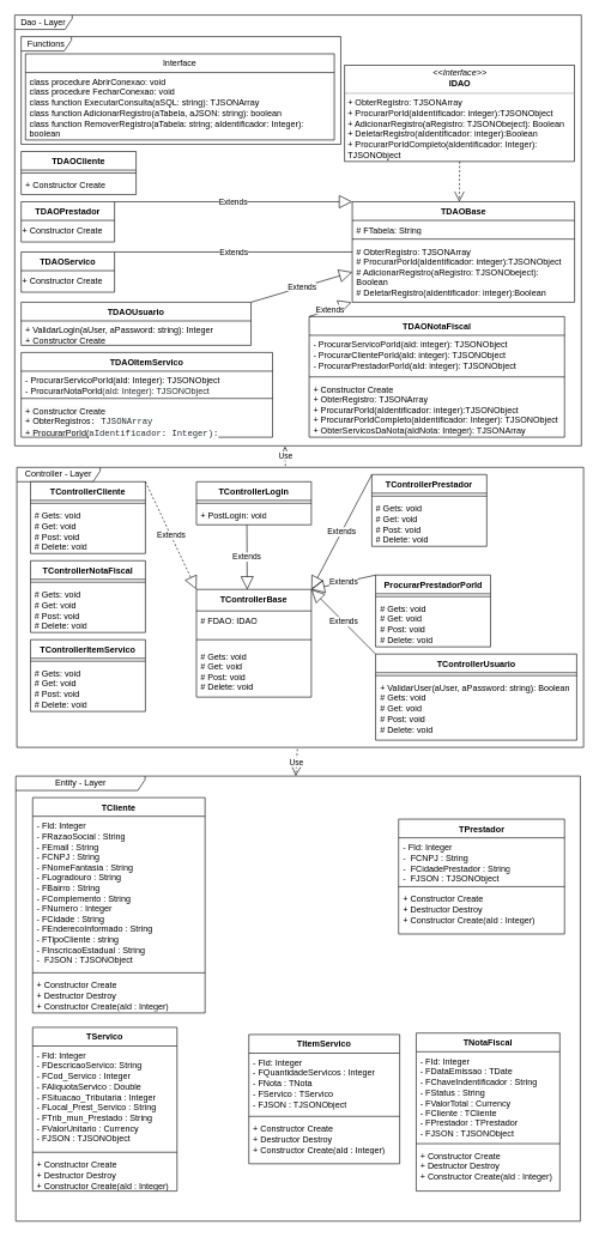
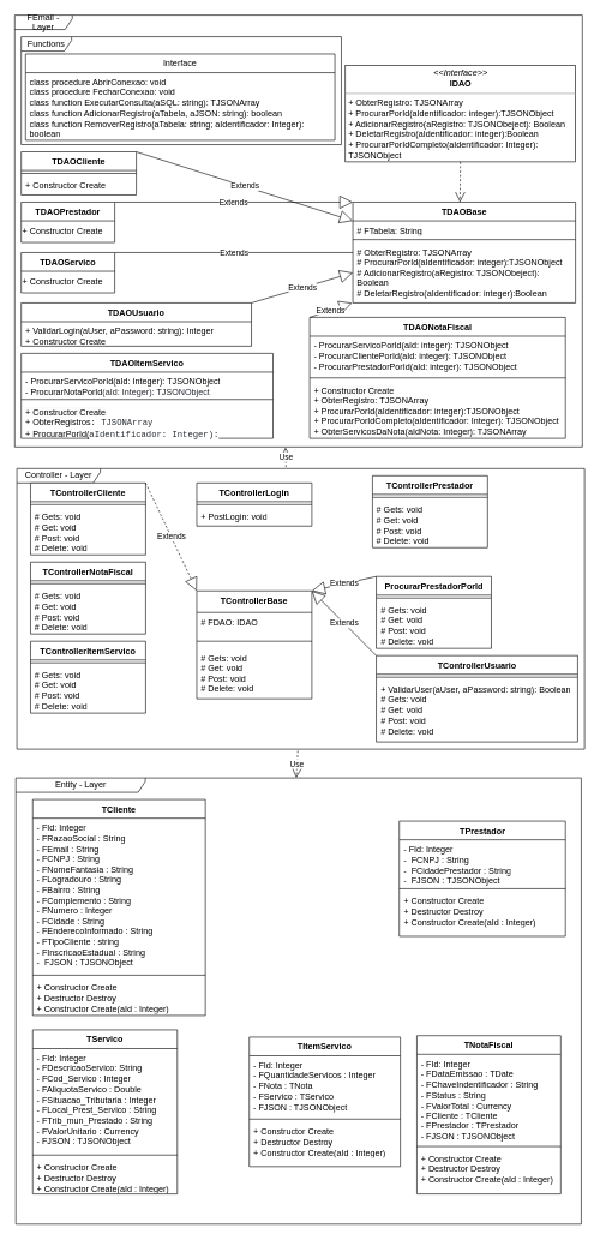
- <mxCell id="2" value="Dao - Layer" style="shape=umlFrame;whiteSpace=wrap;html=1;pointerEvents=0;width=80;height=20;" vertex="1" parent="1"><mxGeometry x="20" y="20" width="789" height="600" as="geometry" /></mxCell>
+ <mxCell id="2" value="FEmail - Layer" style="shape=umlFrame;whiteSpace=wrap;html=1;pointerEvents=0;width=80;height=20;" vertex="1" parent="1"><mxGeometry x="20" y="20" width="789" height="600" as="geometry" /></mxCell>
+ <mxCell id="24" value="Extends" style="endArrow=block;endSize=16;endFill=0;html=1;rounded=0;exitX=1;exitY=0;exitDx=0;exitDy=0;entryX=0;entryY=0.186;entryDx=0;entryDy=0;entryPerimeter=0;" edge="1" parent="1" source="3" target="6"><mxGeometry width="160" relative="1" as="geometry"><mxPoint x="326.5" y="60" as="sourcePoint" /><mxPoint x="439" y="300" as="targetPoint" /></mxGeometry></mxCell>
- <mxCell id="58" value="Extends" style="endArrow=block;endSize=16;endFill=0;html=1;rounded=0;entryX=1;entryY=0;entryDx=0;entryDy=0;exitX=0;exitY=0;exitDx=0;exitDy=0;" edge="1" parent="1" source="42" target="51"><mxGeometry width="160" relative="1" as="geometry"><mxPoint x="528" y="673" as="sourcePoint" /><mxPoint x="593" y="730" as="targetPoint" /></mxGeometry></mxCell>
- <mxCell id="60" value="Extends" style="endArrow=block;endSize=16;endFill=0;html=1;rounded=0;exitX=0.439;exitY=1.002;exitDx=0;exitDy=0;exitPerimeter=0;entryX=0.442;entryY=0.002;entryDx=0;entryDy=0;entryPerimeter=0;" edge="1" parent="1" source="32" target="51"><mxGeometry width="160" relative="1" as="geometry"><mxPoint x="260" y="760" as="sourcePoint" /><mxPoint x="420" y="760" as="targetPoint" /></mxGeometry></mxCell>
